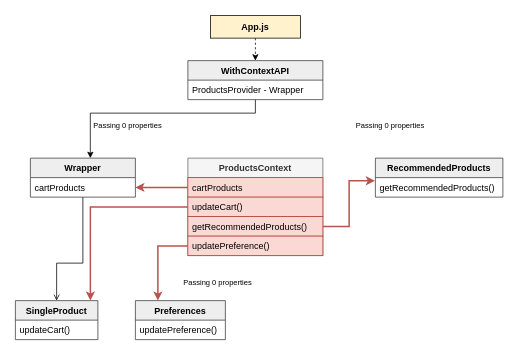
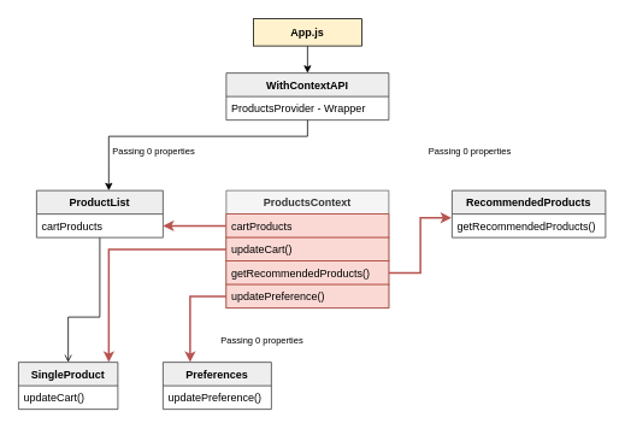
- <mxCell id="2" style="edgeStyle=orthogonalEdgeStyle;rounded=0;orthogonalLoop=1;jettySize=auto;html=1;exitX=0.5;exitY=1;exitDx=0;exitDy=0;entryX=0.5;entryY=0;entryDx=0;entryDy=0;dashed=1;" parent="1" source="3" target="5" edge="1"><mxGeometry relative="1" as="geometry" /></mxCell>
+ <mxCell id="2" style="edgeStyle=orthogonalEdgeStyle;rounded=0;orthogonalLoop=1;jettySize=auto;html=1;exitX=0.5;exitY=1;exitDx=0;exitDy=0;entryX=0.5;entryY=0;entryDx=0;entryDy=0;" parent="1" source="3" target="5" edge="1"><mxGeometry relative="1" as="geometry" /></mxCell>
- <mxCell id="9" value="Wrapper" style="swimlane;fontStyle=1;childLayout=stackLayout;horizontal=1;startSize=26;horizontalStack=0;resizeParent=1;resizeParentMax=0;resizeLast=0;collapsible=1;marginBottom=0;fillColor=#eeeeee;strokeColor=#36393d;" parent="1" vertex="1"><mxGeometry x="40" y="210" width="140" height="52" as="geometry"><mxRectangle x="110" y="300" width="100" height="26" as="alternateBounds" /></mxGeometry></mxCell>
+ <mxCell id="9" value="ProductList" style="swimlane;fontStyle=1;childLayout=stackLayout;horizontal=1;startSize=26;horizontalStack=0;resizeParent=1;resizeParentMax=0;resizeLast=0;collapsible=1;marginBottom=0;fillColor=#eeeeee;strokeColor=#36393d;" parent="1" vertex="1"><mxGeometry x="40" y="210" width="140" height="52" as="geometry"><mxRectangle x="110" y="300" width="100" height="26" as="alternateBounds" /></mxGeometry></mxCell>
